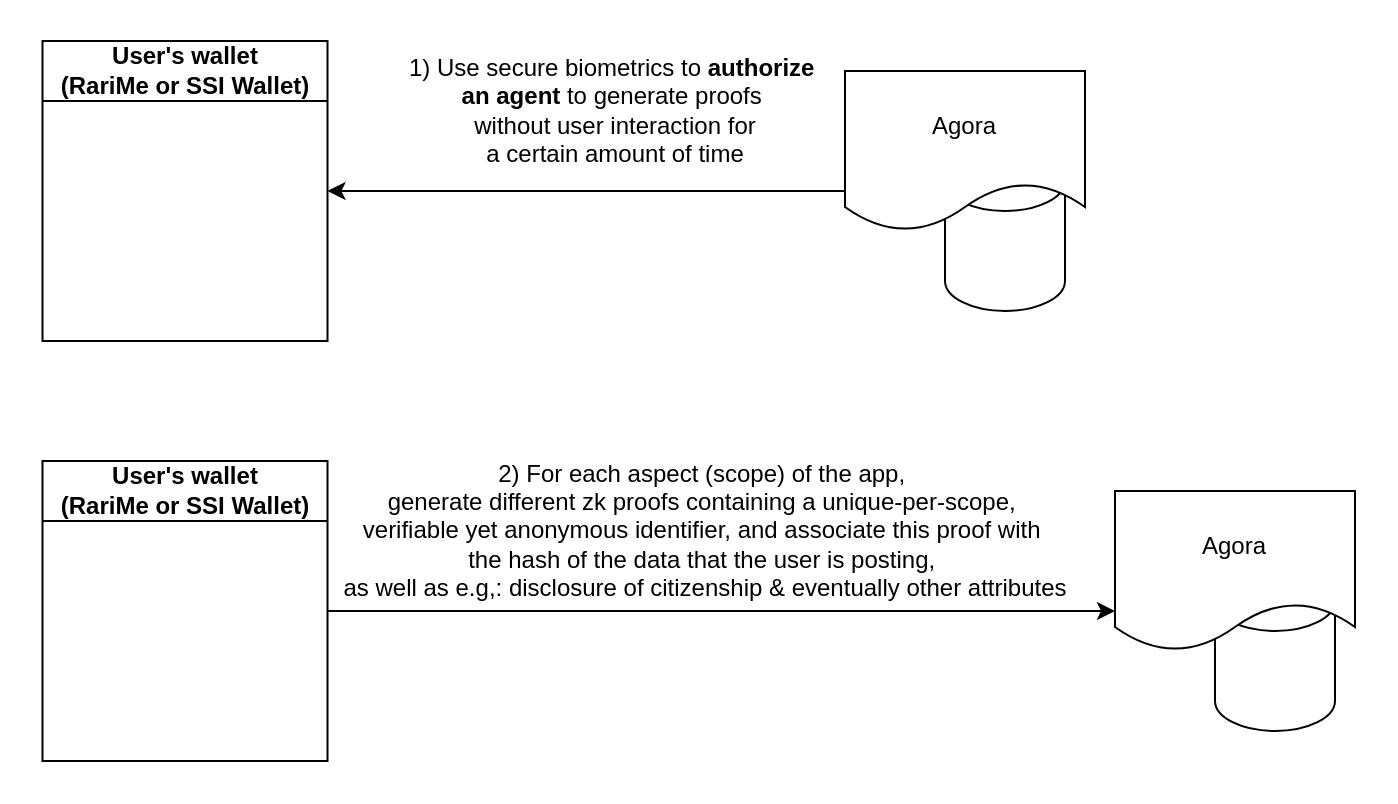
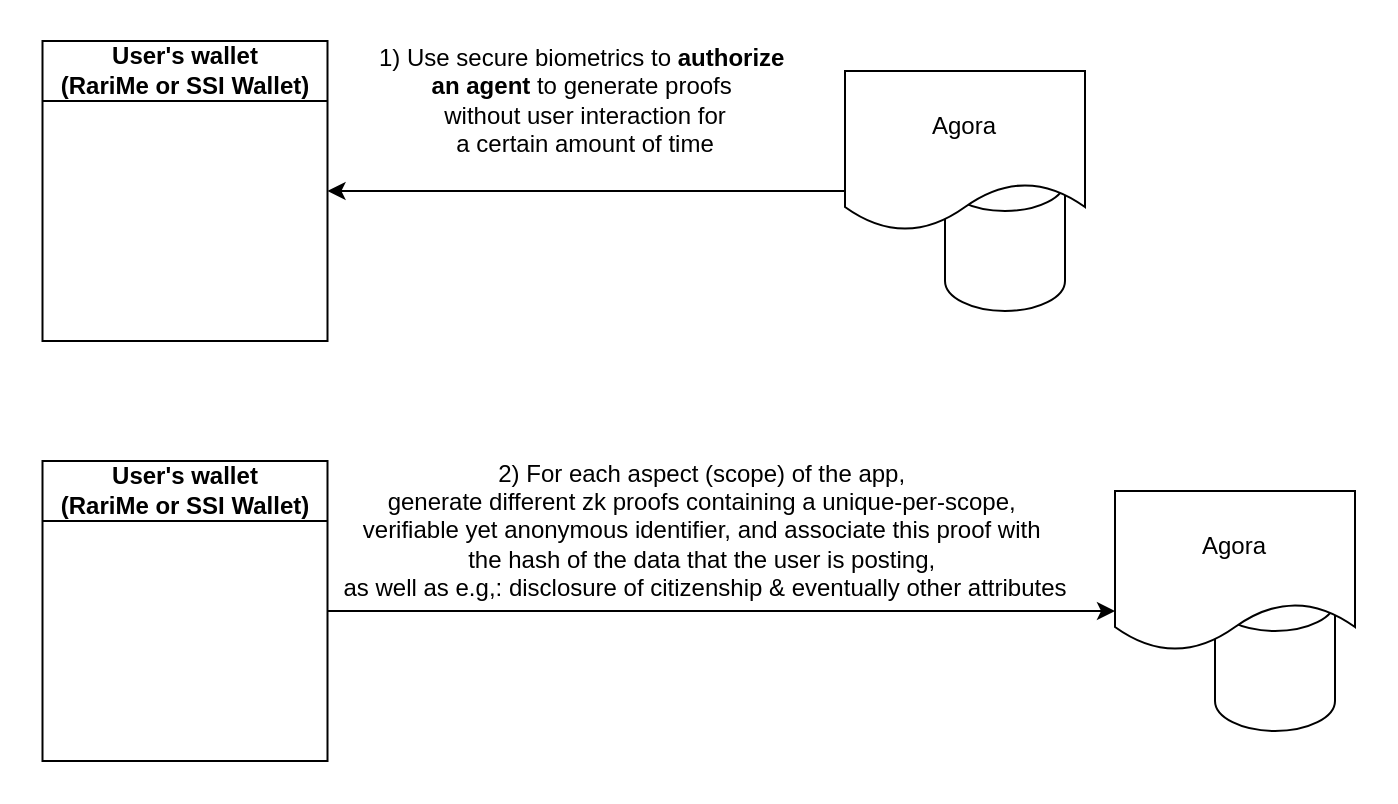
- <mxCell id="4" value="1) Use secure biometrics to&amp;nbsp;&lt;b&gt;authorize&lt;/b&gt;&amp;nbsp;&lt;div&gt;&lt;b&gt;an agent&lt;/b&gt;&amp;nbsp;to generate proofs&amp;nbsp;&lt;div&gt;without user interaction for&lt;/div&gt;&lt;/div&gt;&lt;div&gt;a certain amount of time&lt;/div&gt;" style="text;html=1;align=center;verticalAlign=middle;resizable=0;points=[];autosize=1;strokeColor=none;fillColor=none;" vertex="1" parent="1"><mxGeometry x="192" y="20" width="230" height="70" as="geometry" /></mxCell>
+ <mxCell id="4" value="1) Use secure biometrics to&amp;nbsp;&lt;b&gt;authorize&lt;/b&gt;&amp;nbsp;&lt;div&gt;&lt;b&gt;an agent&lt;/b&gt;&amp;nbsp;to generate proofs&amp;nbsp;&lt;div&gt;without user interaction for&lt;/div&gt;&lt;/div&gt;&lt;div&gt;a certain amount of time&lt;/div&gt;" style="text;html=1;align=center;verticalAlign=middle;resizable=0;points=[];autosize=1;strokeColor=none;fillColor=none;" vertex="1" parent="1"><mxGeometry x="177" y="15" width="230" height="70" as="geometry" /></mxCell>
